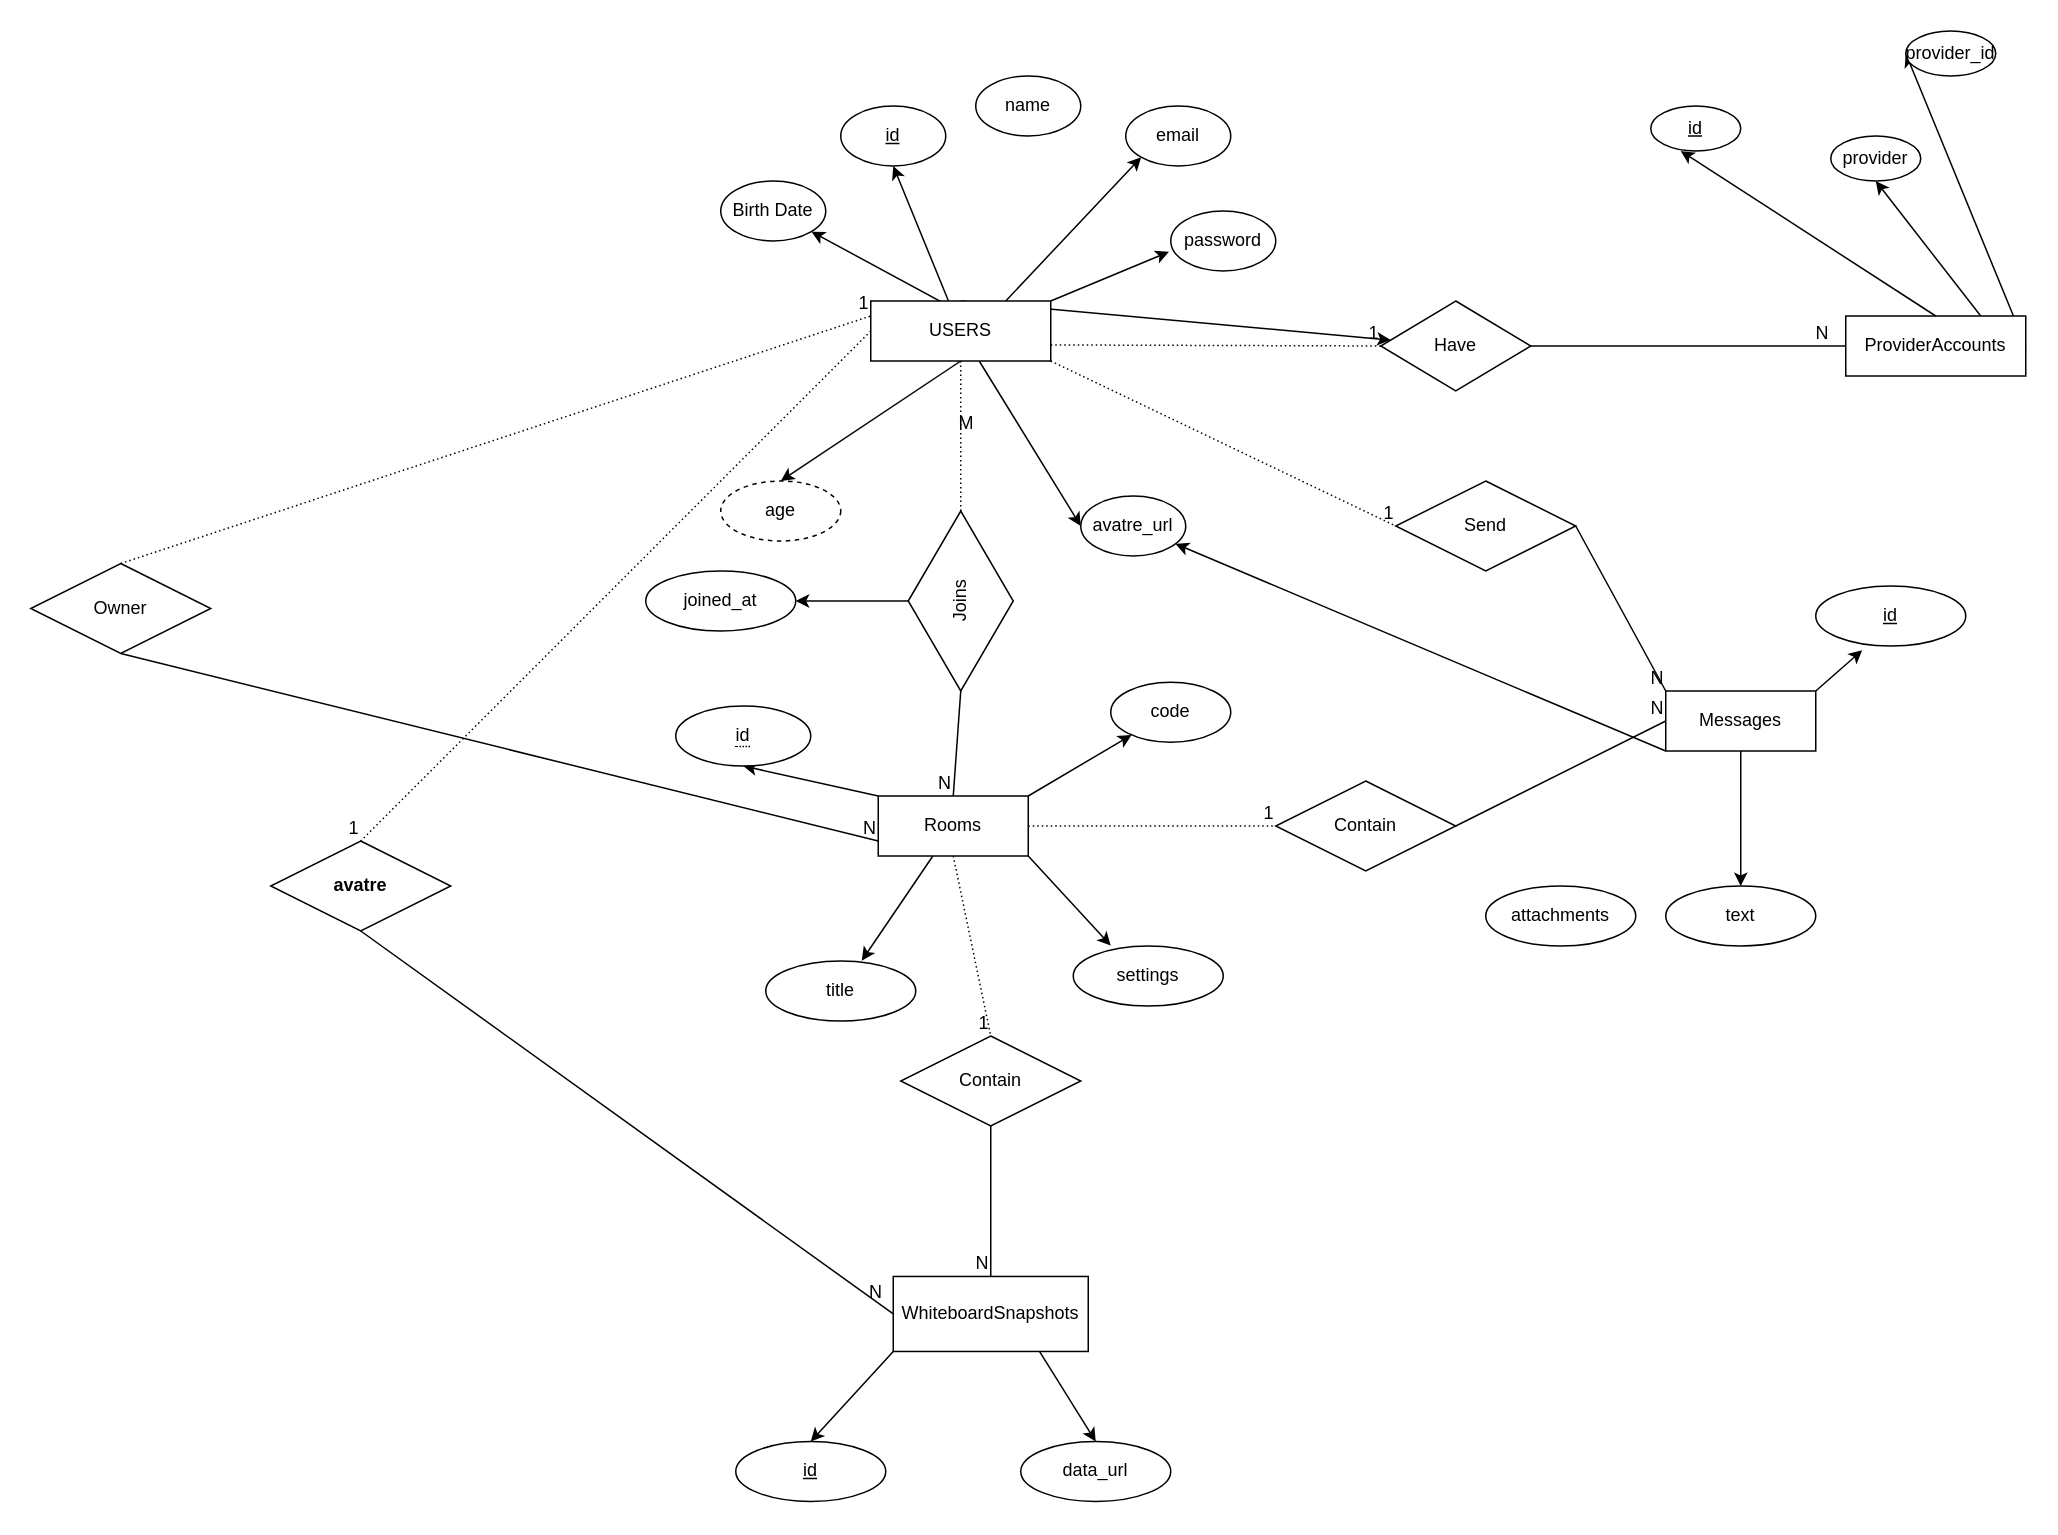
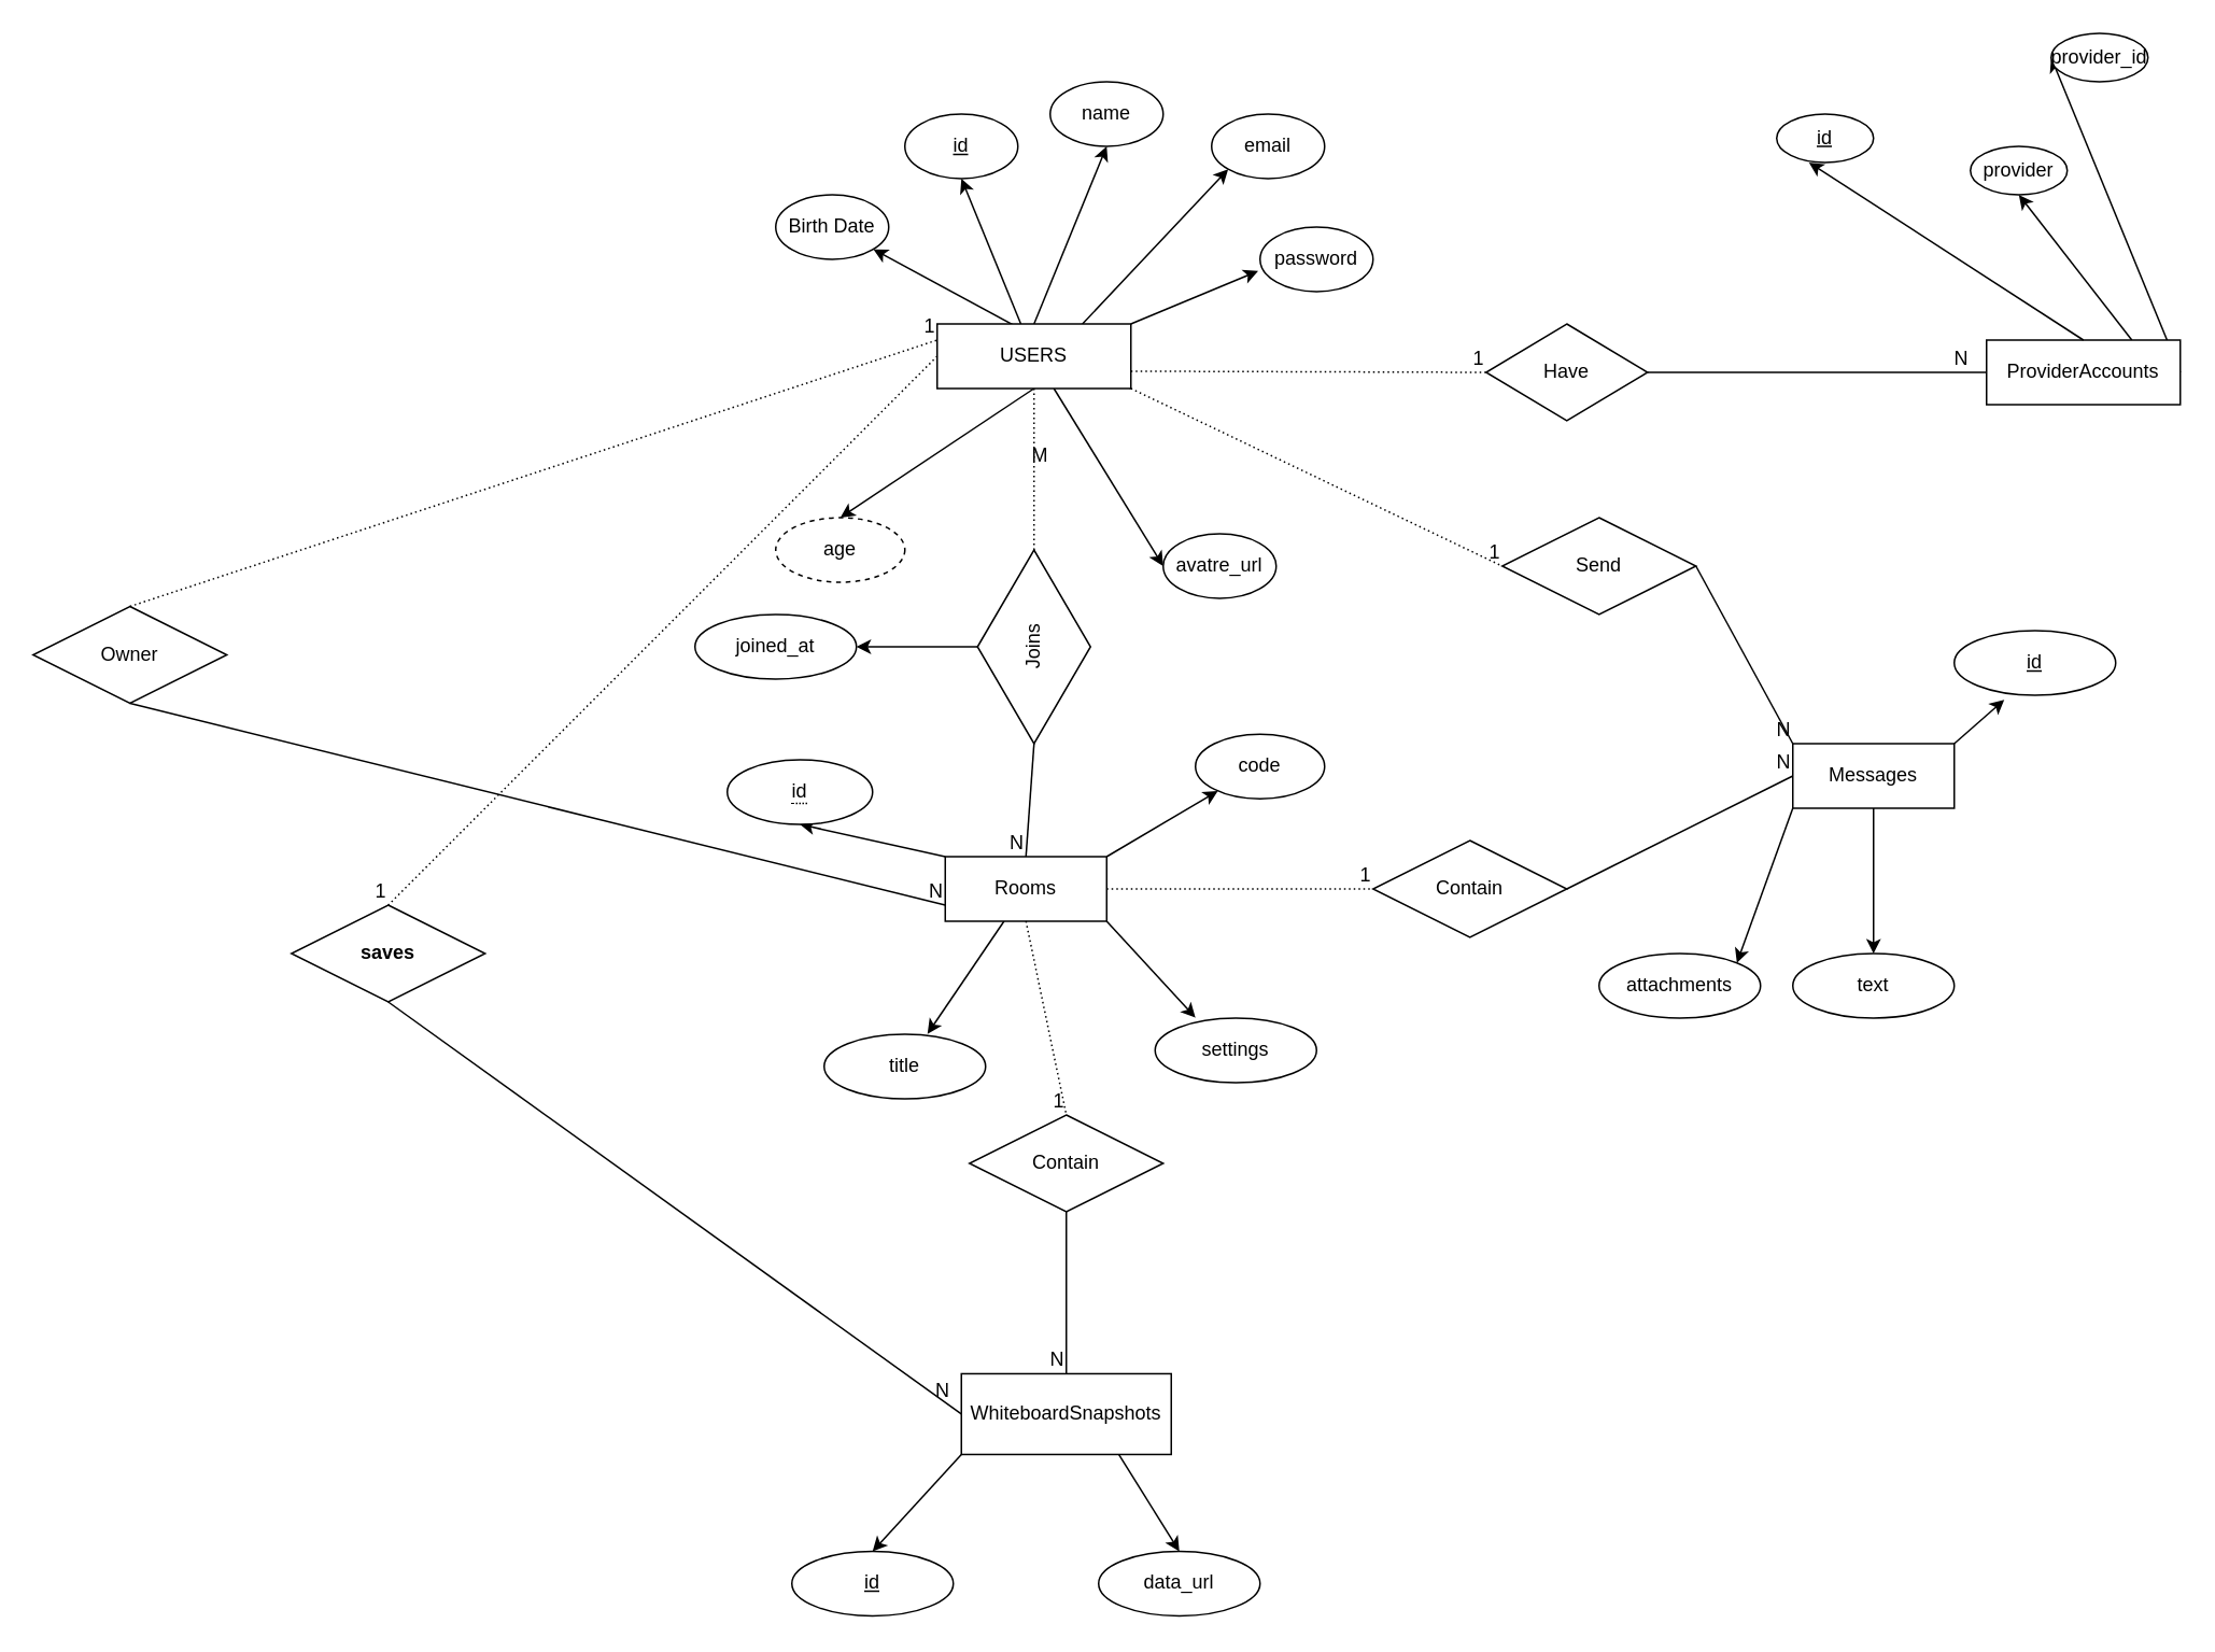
- <mxCell id="3" style="edgeStyle=none;html=1;exitX=0.5;exitY=0;exitDx=0;exitDy=0;" edge="1" parent="1" source="8" target="45"><mxGeometry relative="1" as="geometry" /></mxCell>
+ <mxCell id="3" style="edgeStyle=none;html=1;exitX=0.5;exitY=0;exitDx=0;exitDy=0;entryX=0.5;entryY=1;entryDx=0;entryDy=0;" edge="1" parent="1" source="8" target="10"><mxGeometry relative="1" as="geometry" /></mxCell>
- <mxCell id="34" style="edgeStyle=none;html=1;exitX=0;exitY=1;exitDx=0;exitDy=0;" edge="1" parent="1" source="35" target="13"><mxGeometry relative="1" as="geometry" /></mxCell>
+ <mxCell id="34" style="edgeStyle=none;html=1;exitX=0;exitY=1;exitDx=0;exitDy=0;entryX=1;entryY=0;entryDx=0;entryDy=0;" edge="1" parent="1" source="35" target="39"><mxGeometry relative="1" as="geometry" /></mxCell>
- <mxCell id="71" value="&lt;b&gt;avatre&lt;/b&gt;" style="shape=rhombus;perimeter=rhombusPerimeter;whiteSpace=wrap;html=1;align=center;" vertex="1" parent="1"><mxGeometry x="180" y="560" width="120" height="60" as="geometry" /></mxCell>
+ <mxCell id="71" value="&lt;b&gt;saves&lt;/b&gt;" style="shape=rhombus;perimeter=rhombusPerimeter;whiteSpace=wrap;html=1;align=center;" vertex="1" parent="1"><mxGeometry x="180" y="560" width="120" height="60" as="geometry" /></mxCell>
